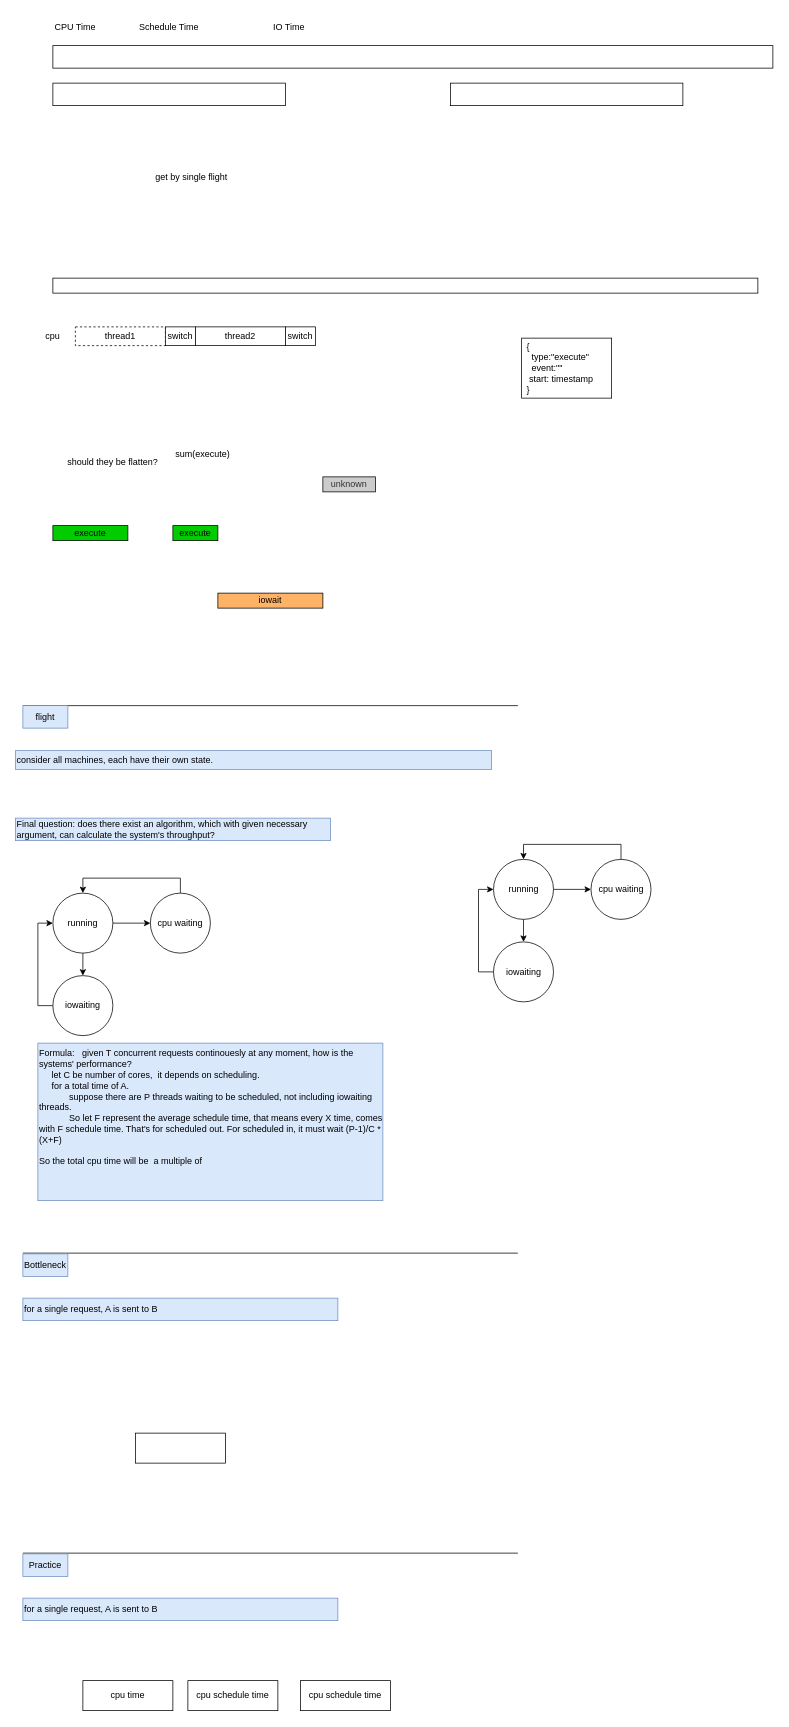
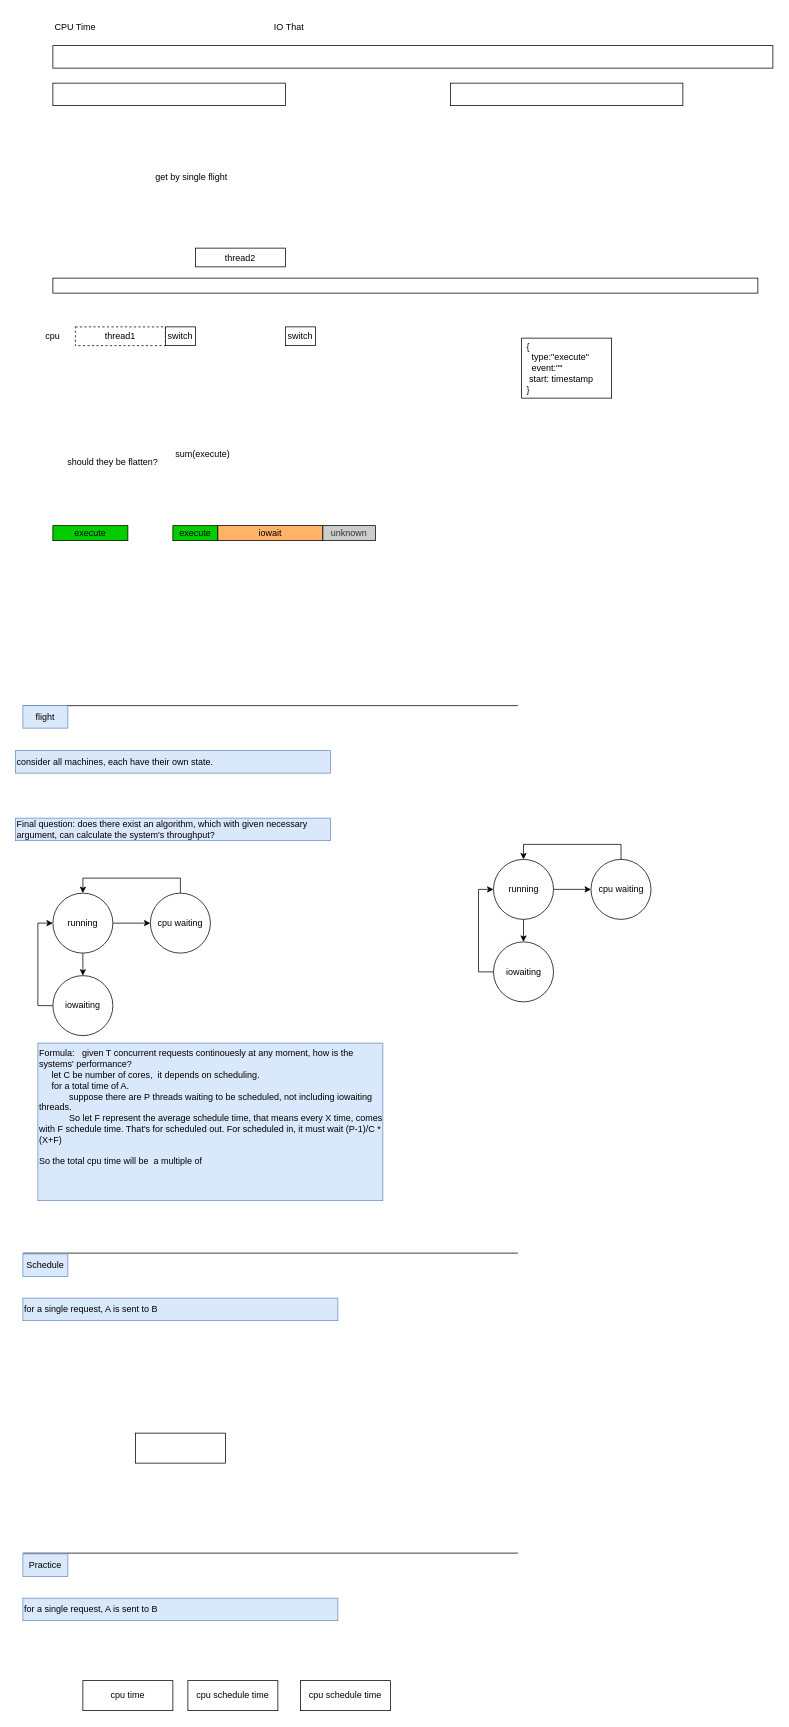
- <mxCell id="7" value="Schedule Time" style="text;html=1;strokeColor=none;fillColor=none;align=center;verticalAlign=middle;whiteSpace=wrap;rounded=0;" vertex="1" parent="1"><mxGeometry x="180" y="20" width="90" height="30" as="geometry" /></mxCell>
- <mxCell id="8" value="IO Time" style="text;html=1;strokeColor=none;fillColor=none;align=center;verticalAlign=middle;whiteSpace=wrap;rounded=0;" vertex="1" parent="1"><mxGeometry x="340" y="20" width="90" height="30" as="geometry" /></mxCell>
+ <mxCell id="8" value="IO That" style="text;html=1;strokeColor=none;fillColor=none;align=center;verticalAlign=middle;whiteSpace=wrap;rounded=0;" vertex="1" parent="1"><mxGeometry x="340" y="20" width="90" height="30" as="geometry" /></mxCell>
- <mxCell id="14" value="thread2" style="rounded=0;whiteSpace=wrap;html=1;" vertex="1" parent="1"><mxGeometry x="260" y="435" width="120" height="25" as="geometry" /></mxCell>
+ <mxCell id="14" value="thread2" style="rounded=0;whiteSpace=wrap;html=1;" vertex="1" parent="1"><mxGeometry x="260" y="330" width="120" height="25" as="geometry" /></mxCell>
- <mxCell id="20" value="unknown" style="rounded=0;whiteSpace=wrap;html=1;fillColor=#CCCCCC;strokeColor=#000000;fontColor=#333333;" vertex="1" parent="1"><mxGeometry x="430" y="635" width="70" height="20" as="geometry" /></mxCell>
+ <mxCell id="20" value="unknown" style="rounded=0;whiteSpace=wrap;html=1;fillColor=#CCCCCC;strokeColor=#000000;fontColor=#333333;" vertex="1" parent="1"><mxGeometry x="430" y="700" width="70" height="20" as="geometry" /></mxCell>
- <mxCell id="18" value="iowait" style="rounded=0;whiteSpace=wrap;html=1;fillColor=#FFB366;" vertex="1" parent="1"><mxGeometry x="290" y="790" width="140" height="20" as="geometry" /></mxCell>
+ <mxCell id="18" value="iowait" style="rounded=0;whiteSpace=wrap;html=1;fillColor=#FFB366;" vertex="1" parent="1"><mxGeometry x="290" y="700" width="140" height="20" as="geometry" /></mxCell>
- <mxCell id="25" value="consider all machines, each have their own state." style="text;html=1;strokeColor=#6c8ebf;fillColor=#dae8fc;align=left;verticalAlign=middle;whiteSpace=wrap;rounded=0;" vertex="1" parent="1"><mxGeometry x="20" y="1000" width="635" height="25" as="geometry" /></mxCell>
+ <mxCell id="25" value="consider all machines, each have their own state." style="text;html=1;strokeColor=#6c8ebf;fillColor=#dae8fc;align=left;verticalAlign=middle;whiteSpace=wrap;rounded=0;" vertex="1" parent="1"><mxGeometry x="20" y="1000" width="420" height="30" as="geometry" /></mxCell>
- <mxCell id="27" value="Bottleneck" style="text;html=1;strokeColor=#6c8ebf;fillColor=#dae8fc;align=center;verticalAlign=middle;whiteSpace=wrap;rounded=0;" vertex="1" parent="1"><mxGeometry x="30" y="1671" width="60" height="30" as="geometry" /></mxCell>
+ <mxCell id="27" value="Schedule" style="text;html=1;strokeColor=#6c8ebf;fillColor=#dae8fc;align=center;verticalAlign=middle;whiteSpace=wrap;rounded=0;" vertex="1" parent="1"><mxGeometry x="30" y="1671" width="60" height="30" as="geometry" /></mxCell>
